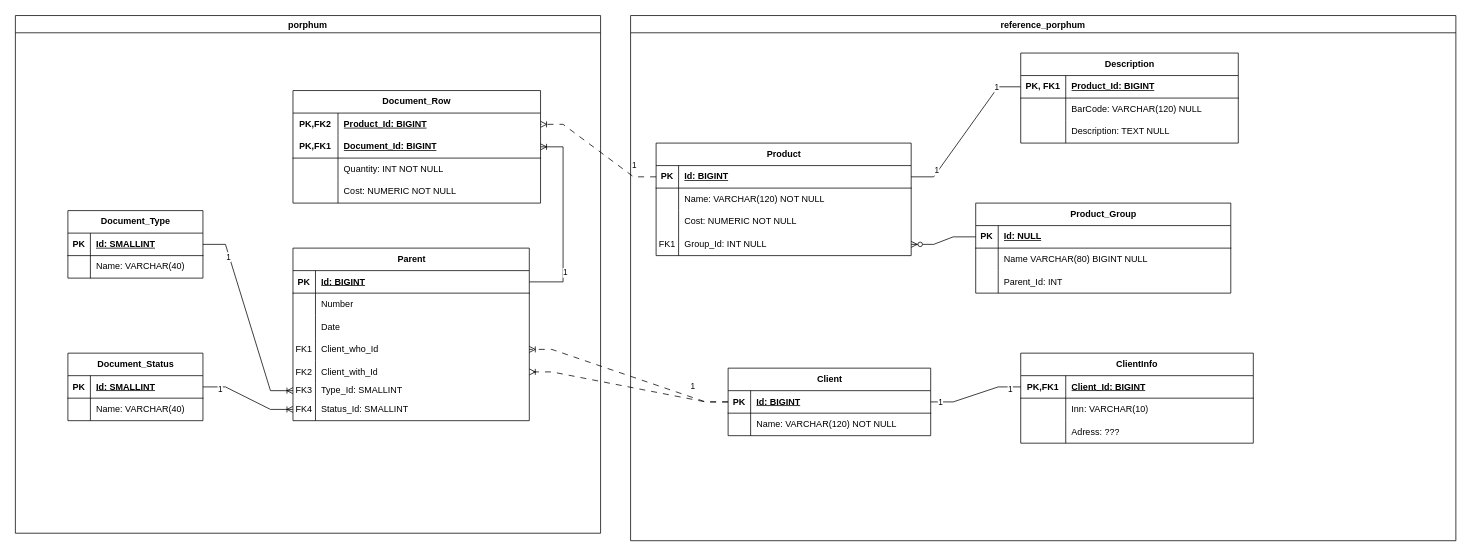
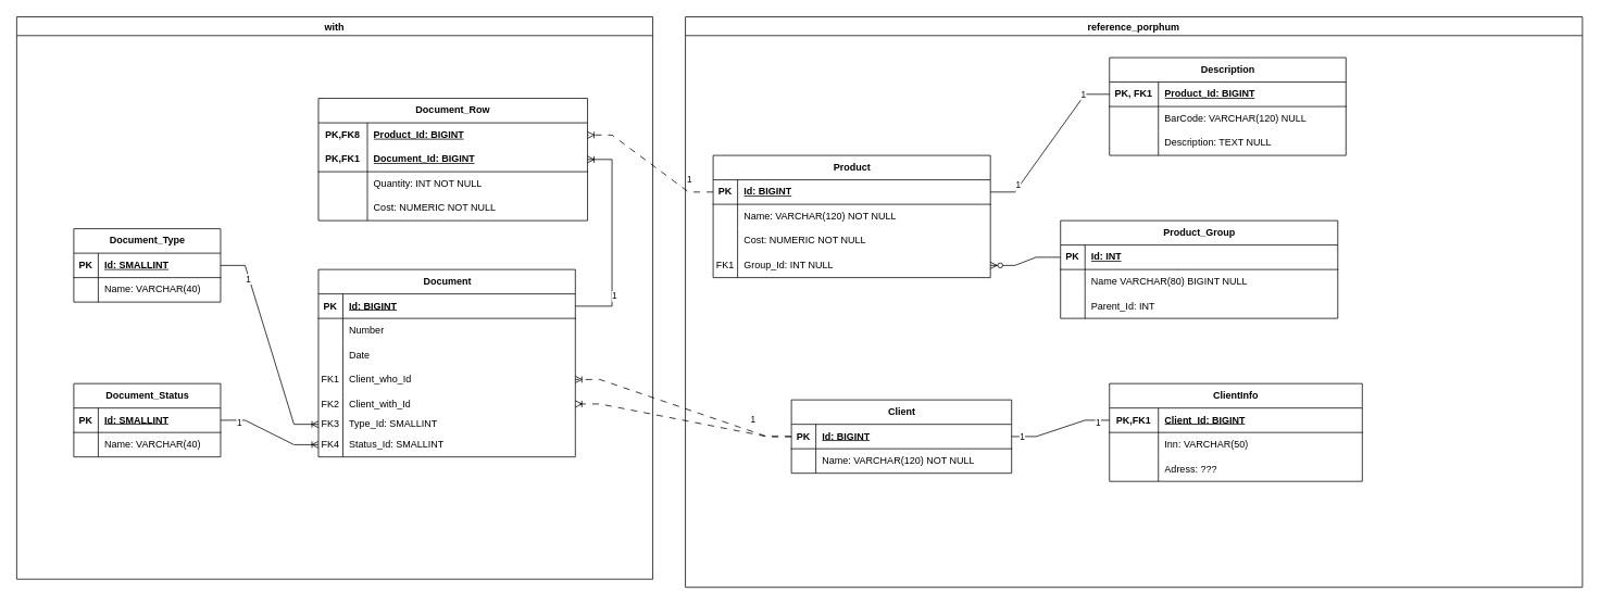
- <mxCell id="64" value="porphum" style="swimlane;" vertex="1" parent="1"><mxGeometry x="20" y="20" width="780" height="690" as="geometry" /></mxCell>
+ <mxCell id="64" value="with" style="swimlane;" vertex="1" parent="1"><mxGeometry x="20" y="20" width="780" height="690" as="geometry" /></mxCell>
- <mxCell id="67" value="PK,FK2" style="shape=partialRectangle;connectable=0;fillColor=none;top=0;left=0;bottom=0;right=0;fontStyle=1;overflow=hidden;html=1;whiteSpace=wrap;" vertex="1" parent="66"><mxGeometry width="60" height="30" as="geometry"><mxRectangle width="60" height="30" as="alternateBounds" /></mxGeometry></mxCell>
+ <mxCell id="67" value="PK,FK8" style="shape=partialRectangle;connectable=0;fillColor=none;top=0;left=0;bottom=0;right=0;fontStyle=1;overflow=hidden;html=1;whiteSpace=wrap;" vertex="1" parent="66"><mxGeometry width="60" height="30" as="geometry"><mxRectangle width="60" height="30" as="alternateBounds" /></mxGeometry></mxCell>
- <mxCell id="25" value="Id: NULL" style="shape=partialRectangle;connectable=0;fillColor=none;top=0;left=0;bottom=0;right=0;align=left;spacingLeft=6;fontStyle=5;overflow=hidden;whiteSpace=wrap;html=1;" vertex="1" parent="23"><mxGeometry x="30" width="310" height="30" as="geometry"><mxRectangle width="310" height="30" as="alternateBounds" /></mxGeometry></mxCell>
+ <mxCell id="25" value="Id: INT" style="shape=partialRectangle;connectable=0;fillColor=none;top=0;left=0;bottom=0;right=0;align=left;spacingLeft=6;fontStyle=5;overflow=hidden;whiteSpace=wrap;html=1;" vertex="1" parent="23"><mxGeometry x="30" width="310" height="30" as="geometry"><mxRectangle width="310" height="30" as="alternateBounds" /></mxGeometry></mxCell>
- <mxCell id="78" value="Parent" style="shape=table;startSize=30;container=1;collapsible=1;childLayout=tableLayout;fixedRows=1;rowLines=0;fontStyle=1;align=center;resizeLast=1;html=1;" vertex="1" parent="64"><mxGeometry x="370" y="310" width="315" height="230" as="geometry" /></mxCell>
+ <mxCell id="78" value="Document" style="shape=table;startSize=30;container=1;collapsible=1;childLayout=tableLayout;fixedRows=1;rowLines=0;fontStyle=1;align=center;resizeLast=1;html=1;" vertex="1" parent="64"><mxGeometry x="370" y="310" width="315" height="230" as="geometry" /></mxCell>
- <mxCell id="51" value="Inn: VARCHAR(10)" style="shape=partialRectangle;connectable=0;fillColor=none;top=0;left=0;bottom=0;right=0;align=left;spacingLeft=6;overflow=hidden;html=1;whiteSpace=wrap;" vertex="1" parent="49"><mxGeometry x="60" width="250" height="30" as="geometry"><mxRectangle width="250" height="30" as="alternateBounds" /></mxGeometry></mxCell>
+ <mxCell id="51" value="Inn: VARCHAR(50)" style="shape=partialRectangle;connectable=0;fillColor=none;top=0;left=0;bottom=0;right=0;align=left;spacingLeft=6;overflow=hidden;html=1;whiteSpace=wrap;" vertex="1" parent="49"><mxGeometry x="60" width="250" height="30" as="geometry"><mxRectangle width="250" height="30" as="alternateBounds" /></mxGeometry></mxCell>
